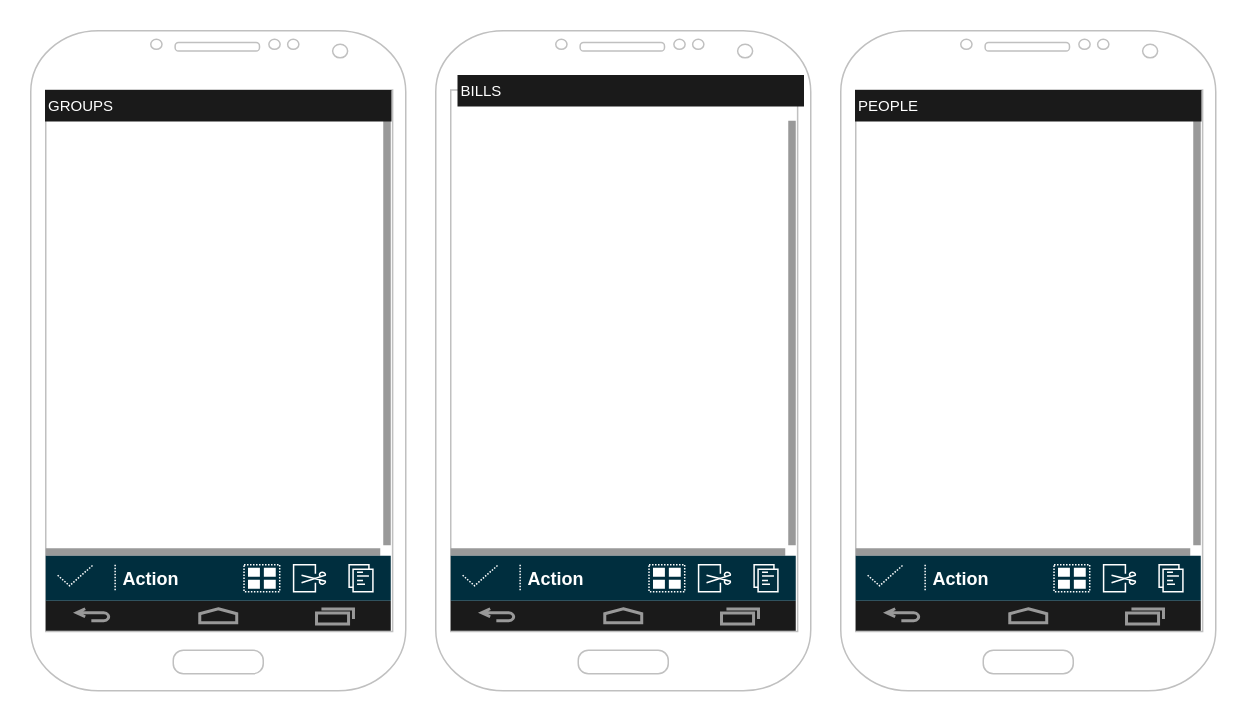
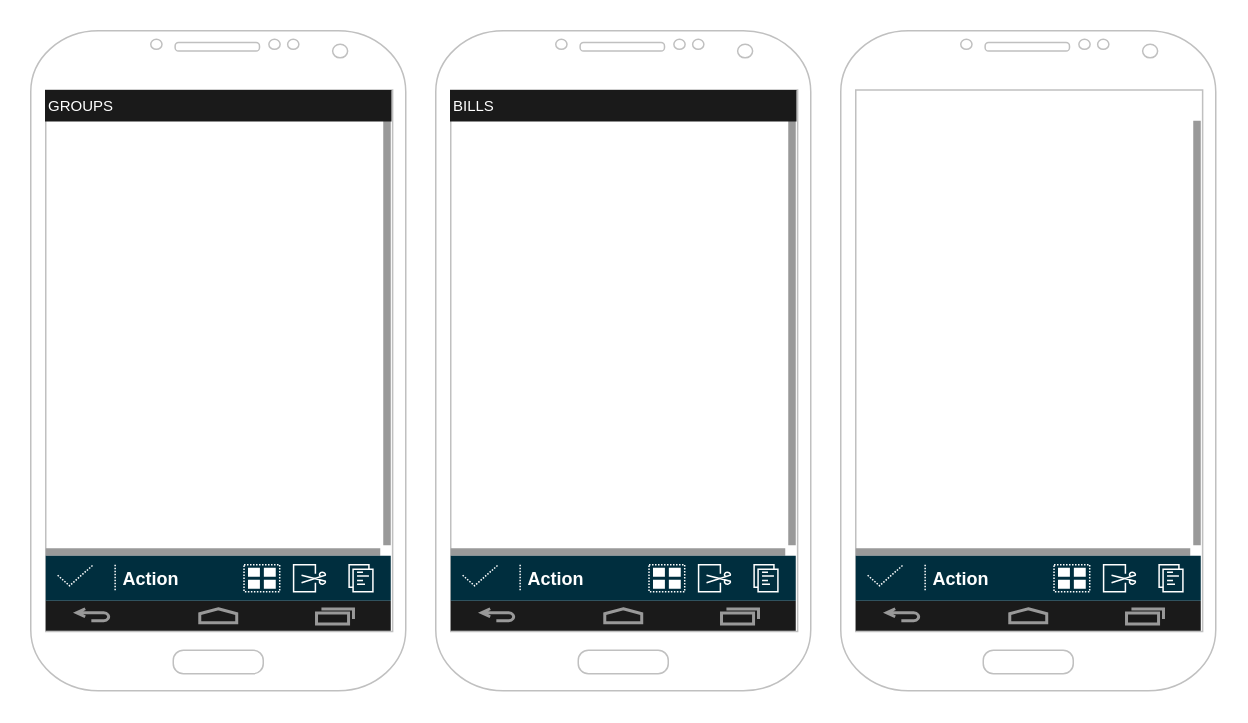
- <mxCell id="11" value="BILLS" style="whiteSpace=wrap;html=1;shadow=0;dashed=0;fontSize=10;align=left;fillColor=#1A1A1A;strokeColor=#1A1A1A;fontColor=#FFFFFF;" vertex="1" parent="1"><mxGeometry x="305" y="50" width="230" height="20" as="geometry" /></mxCell>
+ <mxCell id="11" value="BILLS" style="whiteSpace=wrap;html=1;shadow=0;dashed=0;fontSize=10;align=left;fillColor=#1A1A1A;strokeColor=#1A1A1A;fontColor=#FFFFFF;" vertex="1" parent="1"><mxGeometry x="300" y="60" width="230" height="20" as="geometry" /></mxCell>
- <mxCell id="17" value="PEOPLE" style="whiteSpace=wrap;html=1;shadow=0;dashed=0;fontSize=10;align=left;fillColor=#1A1A1A;strokeColor=#1A1A1A;fontColor=#FFFFFF;" vertex="1" parent="1"><mxGeometry x="570" y="60" width="230" height="20" as="geometry" /></mxCell>
